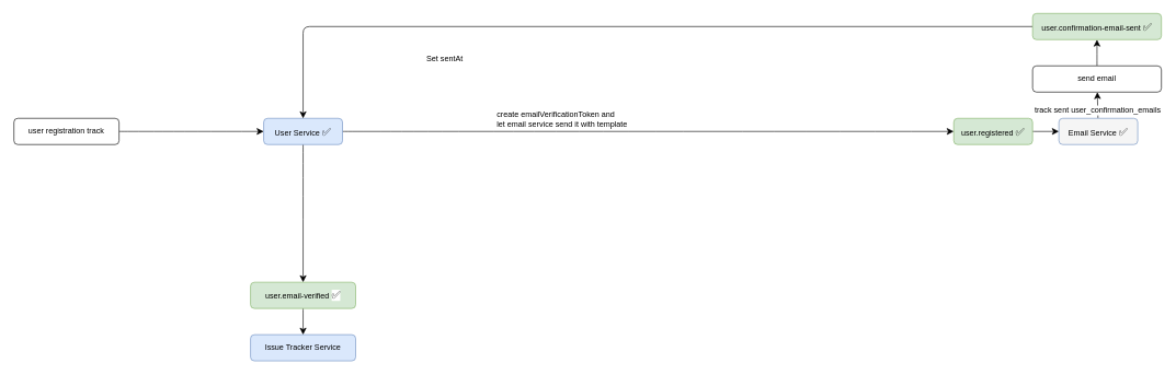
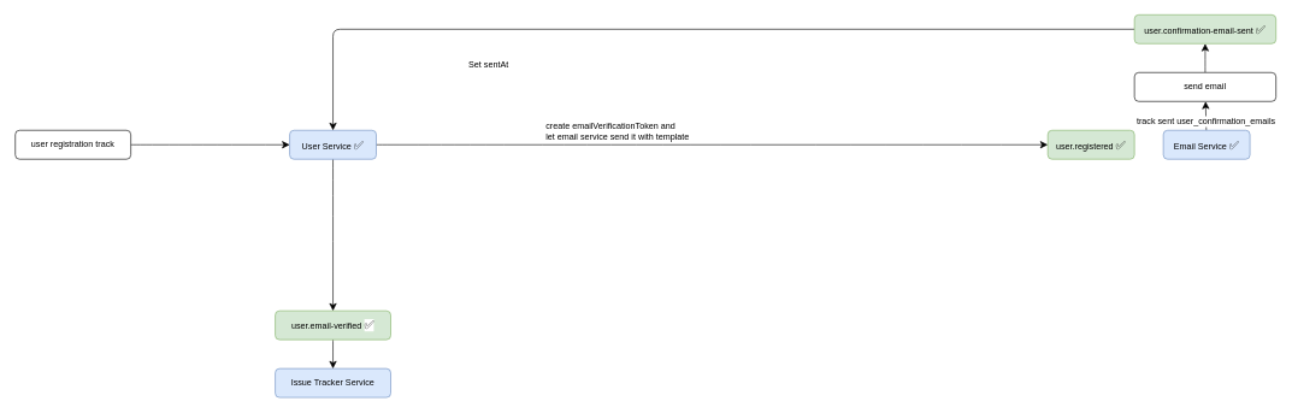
- <mxCell id="6" value="" style="edgeStyle=none;curved=1;rounded=1;orthogonalLoop=1;jettySize=auto;html=1;fontSize=12;startSize=8;endSize=8;" parent="1" source="7" target="10" edge="1"><mxGeometry relative="1" as="geometry" /></mxCell>
- <mxCell id="10" value="Email Service&amp;nbsp;&lt;span style=&quot;font-size: 16px; text-wrap: nowrap;&quot;&gt;✅&lt;/span&gt;" style="rounded=1;whiteSpace=wrap;html=1;fillColor=#f5f5f5;strokeColor=#6c8ebf;" parent="1" vertex="1"><mxGeometry x="1610" y="180" width="120" height="40" as="geometry" /></mxCell>
+ <mxCell id="10" value="Email Service&amp;nbsp;&lt;span style=&quot;font-size: 16px; text-wrap: nowrap;&quot;&gt;✅&lt;/span&gt;" style="rounded=1;whiteSpace=wrap;html=1;fillColor=#dae8fc;strokeColor=#6c8ebf;" parent="1" vertex="1"><mxGeometry x="1610" y="180" width="120" height="40" as="geometry" /></mxCell>
